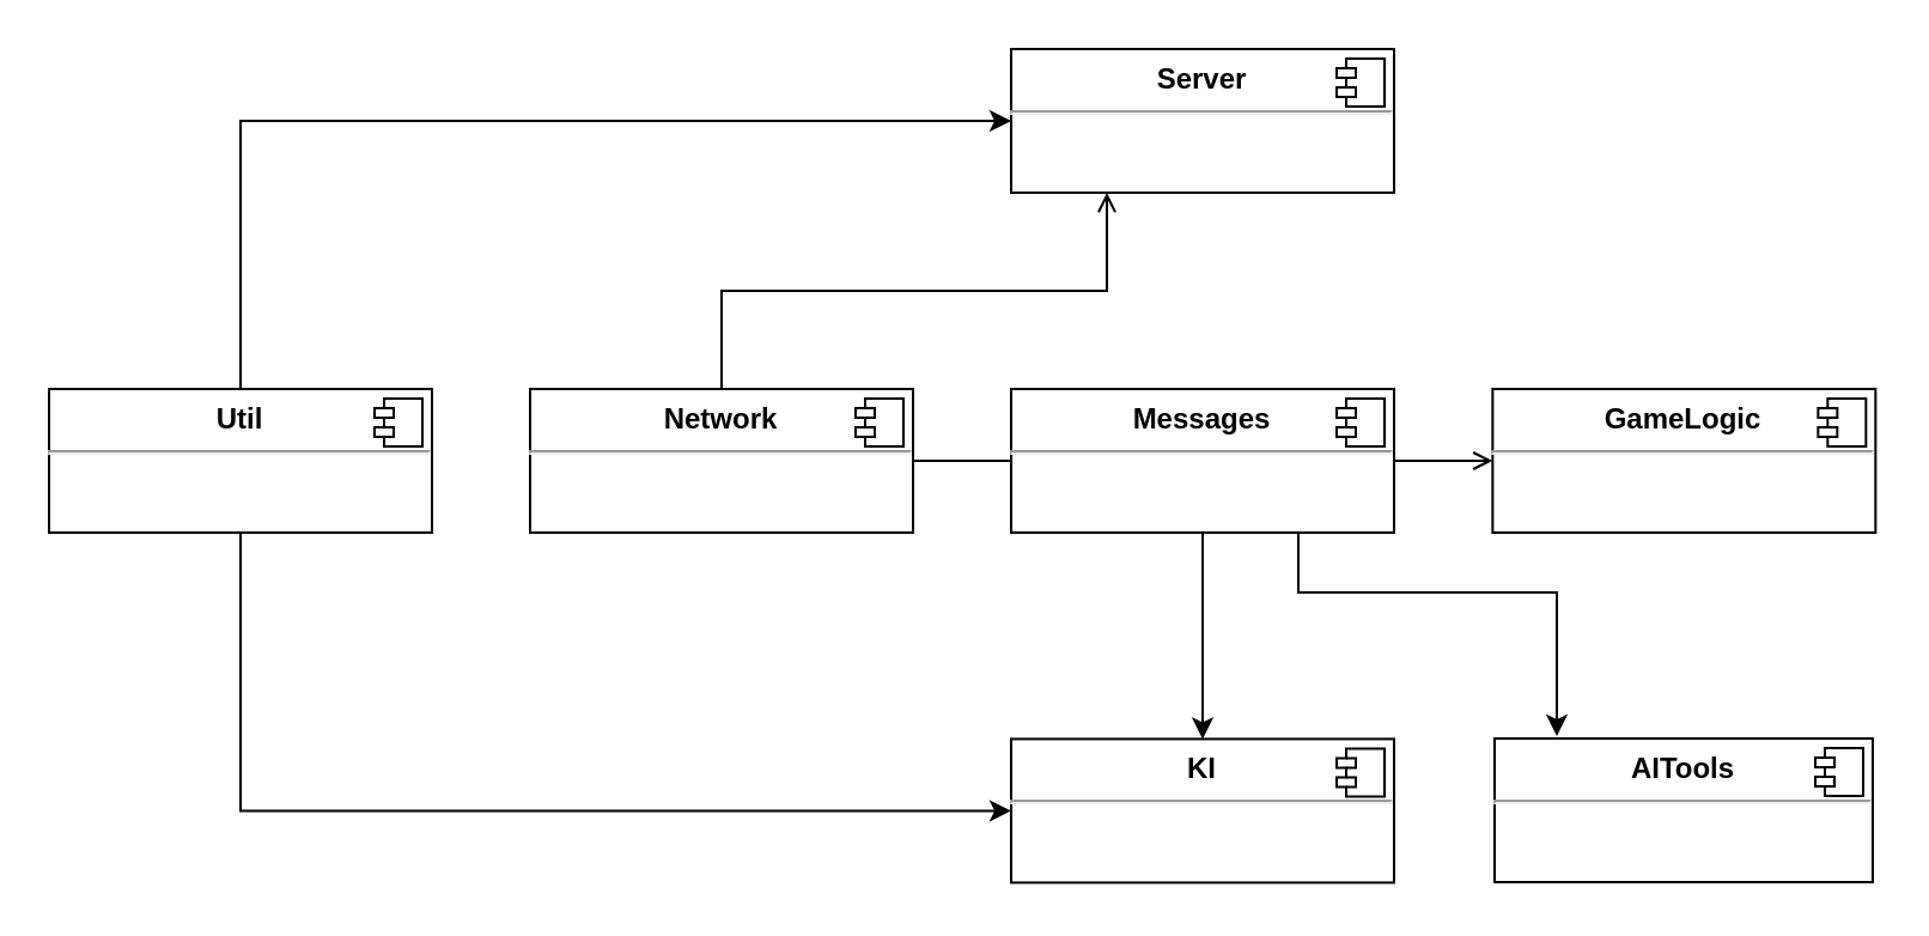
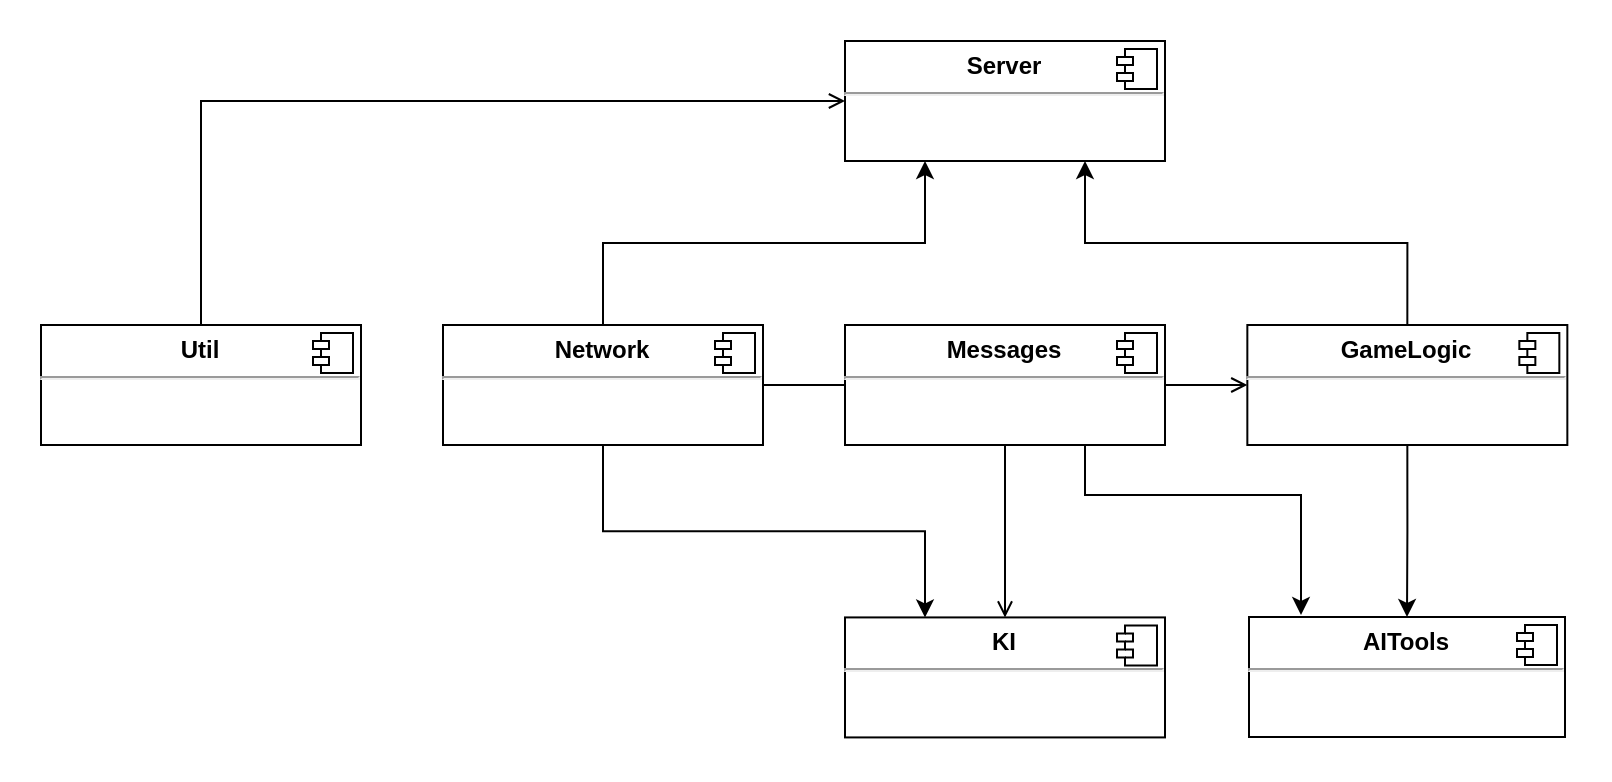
- <mxCell id="22" style="edgeStyle=orthogonalEdgeStyle;rounded=0;orthogonalLoop=1;jettySize=auto;html=1;exitX=0.5;exitY=0;exitDx=0;exitDy=0;entryX=0;entryY=0.5;entryDx=0;entryDy=0;" edge="1" parent="1" source="24" target="2"><mxGeometry relative="1" as="geometry" /></mxCell>
+ <mxCell id="22" style="edgeStyle=orthogonalEdgeStyle;rounded=0;orthogonalLoop=1;jettySize=auto;html=1;exitX=0.5;exitY=0;exitDx=0;exitDy=0;entryX=0;entryY=0.5;entryDx=0;entryDy=0;endArrow=open;" edge="1" parent="1" source="24" target="2"><mxGeometry relative="1" as="geometry" /></mxCell>
- <mxCell id="12" style="edgeStyle=orthogonalEdgeStyle;rounded=0;orthogonalLoop=1;jettySize=auto;html=1;exitX=0.5;exitY=0;exitDx=0;exitDy=0;entryX=0.25;entryY=1;entryDx=0;entryDy=0;endArrow=open;" edge="1" parent="1" source="14" target="2"><mxGeometry relative="1" as="geometry" /></mxCell>
+ <mxCell id="12" style="edgeStyle=orthogonalEdgeStyle;rounded=0;orthogonalLoop=1;jettySize=auto;html=1;exitX=0.5;exitY=0;exitDx=0;exitDy=0;entryX=0.25;entryY=1;entryDx=0;entryDy=0;" edge="1" parent="1" source="14" target="2"><mxGeometry relative="1" as="geometry" /></mxCell>
+ <mxCell id="6" style="edgeStyle=orthogonalEdgeStyle;rounded=0;orthogonalLoop=1;jettySize=auto;html=1;exitX=0.5;exitY=0;exitDx=0;exitDy=0;entryX=0.75;entryY=1;entryDx=0;entryDy=0;" edge="1" parent="1" source="8" target="2"><mxGeometry relative="1" as="geometry" /></mxCell>
+ <mxCell id="7" style="edgeStyle=orthogonalEdgeStyle;rounded=0;orthogonalLoop=1;jettySize=auto;html=1;exitX=0.5;exitY=1;exitDx=0;exitDy=0;" edge="1" parent="1" source="8" target="10"><mxGeometry relative="1" as="geometry" /></mxCell>
+ <mxCell id="13" style="edgeStyle=orthogonalEdgeStyle;rounded=0;orthogonalLoop=1;jettySize=auto;html=1;exitX=0.5;exitY=1;exitDx=0;exitDy=0;entryX=0.25;entryY=0;entryDx=0;entryDy=0;" edge="1" parent="1" source="14" target="4"><mxGeometry relative="1" as="geometry" /></mxCell>
- <mxCell id="18" style="edgeStyle=orthogonalEdgeStyle;rounded=0;orthogonalLoop=1;jettySize=auto;html=1;exitX=0.5;exitY=1;exitDx=0;exitDy=0;entryX=0.5;entryY=0;entryDx=0;entryDy=0;" edge="1" parent="1" source="20" target="4"><mxGeometry relative="1" as="geometry" /></mxCell>
+ <mxCell id="18" style="edgeStyle=orthogonalEdgeStyle;rounded=0;orthogonalLoop=1;jettySize=auto;html=1;exitX=0.5;exitY=1;exitDx=0;exitDy=0;entryX=0.5;entryY=0;entryDx=0;entryDy=0;endArrow=open;" edge="1" parent="1" source="20" target="4"><mxGeometry relative="1" as="geometry" /></mxCell>
- <mxCell id="23" style="edgeStyle=orthogonalEdgeStyle;rounded=0;orthogonalLoop=1;jettySize=auto;html=1;exitX=0.5;exitY=1;exitDx=0;exitDy=0;entryX=0;entryY=0.5;entryDx=0;entryDy=0;" edge="1" parent="1" source="24" target="4"><mxGeometry relative="1" as="geometry" /></mxCell>
